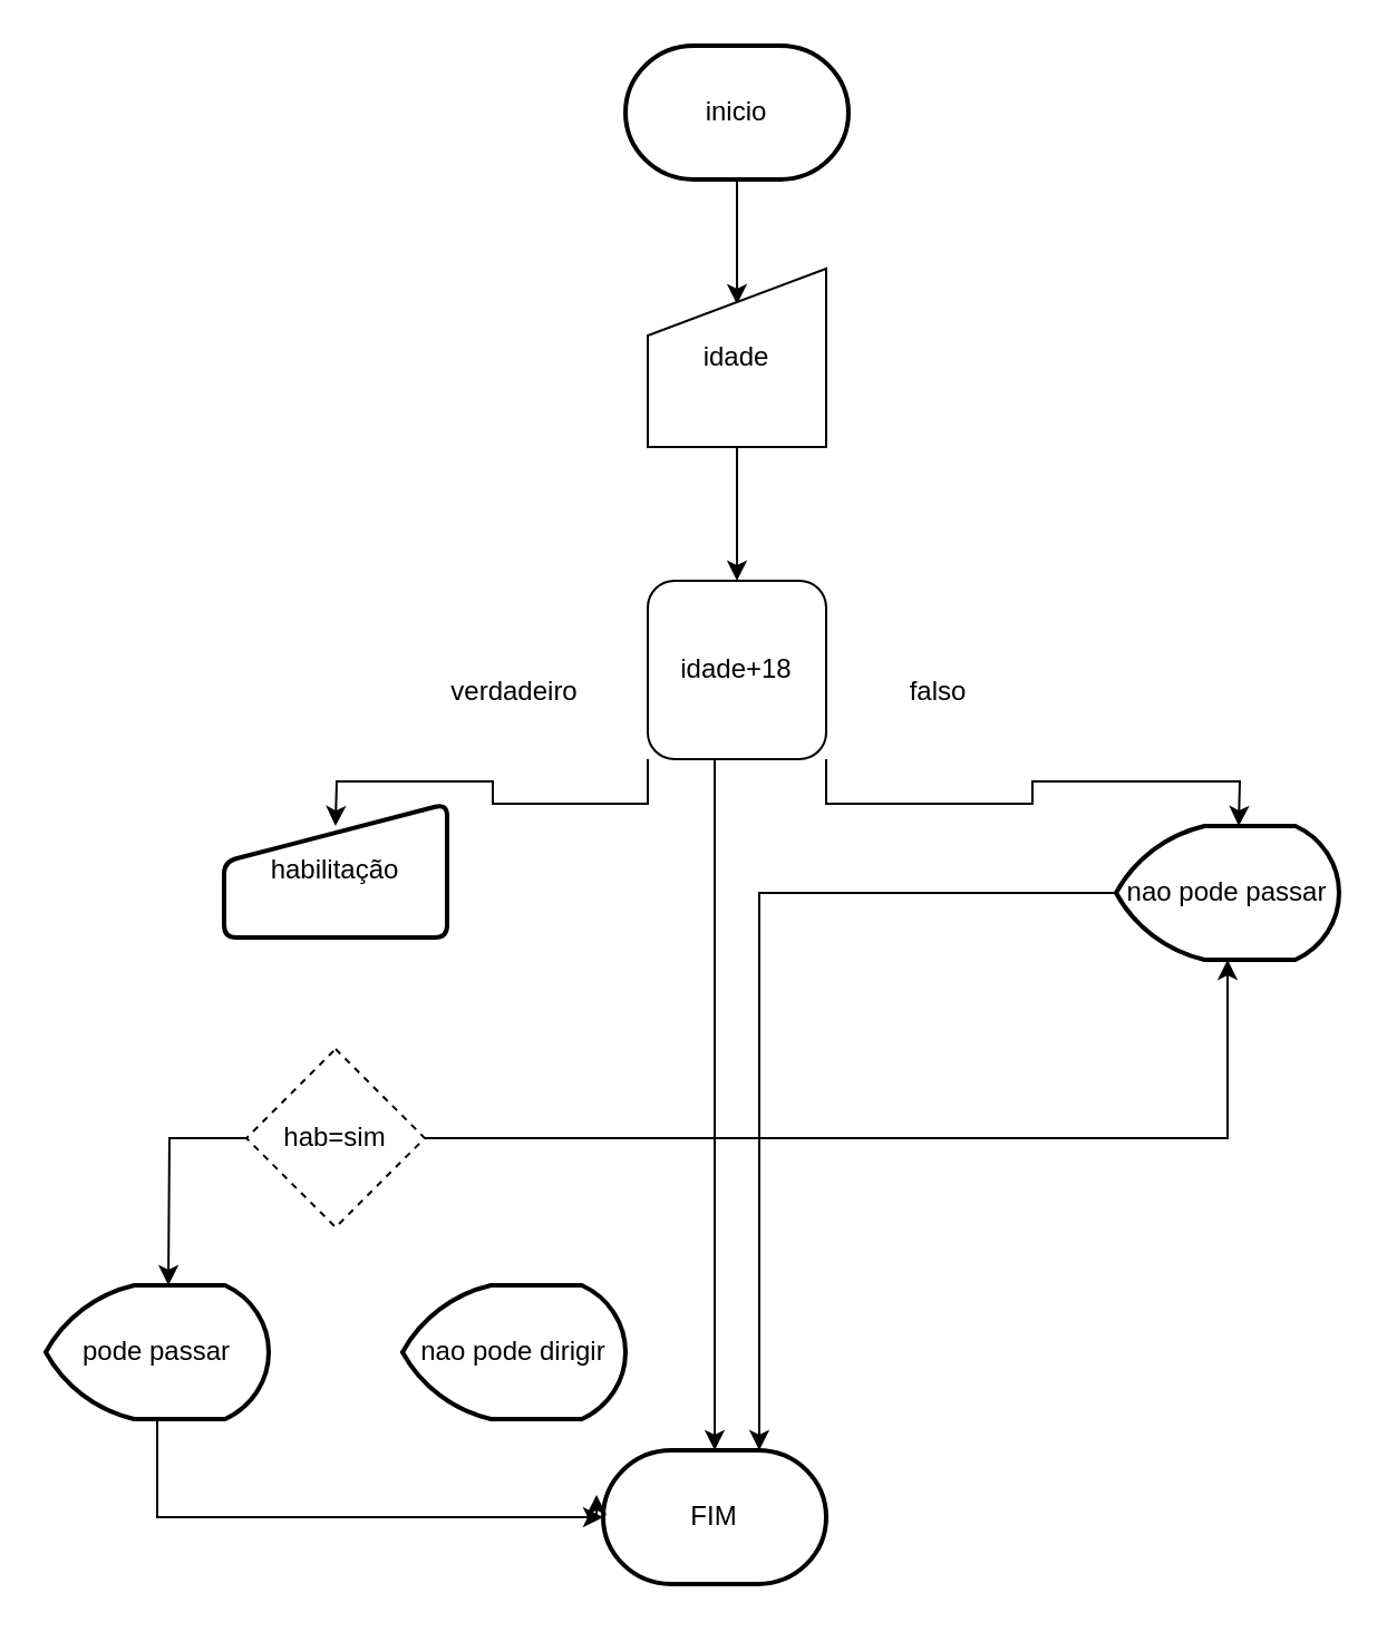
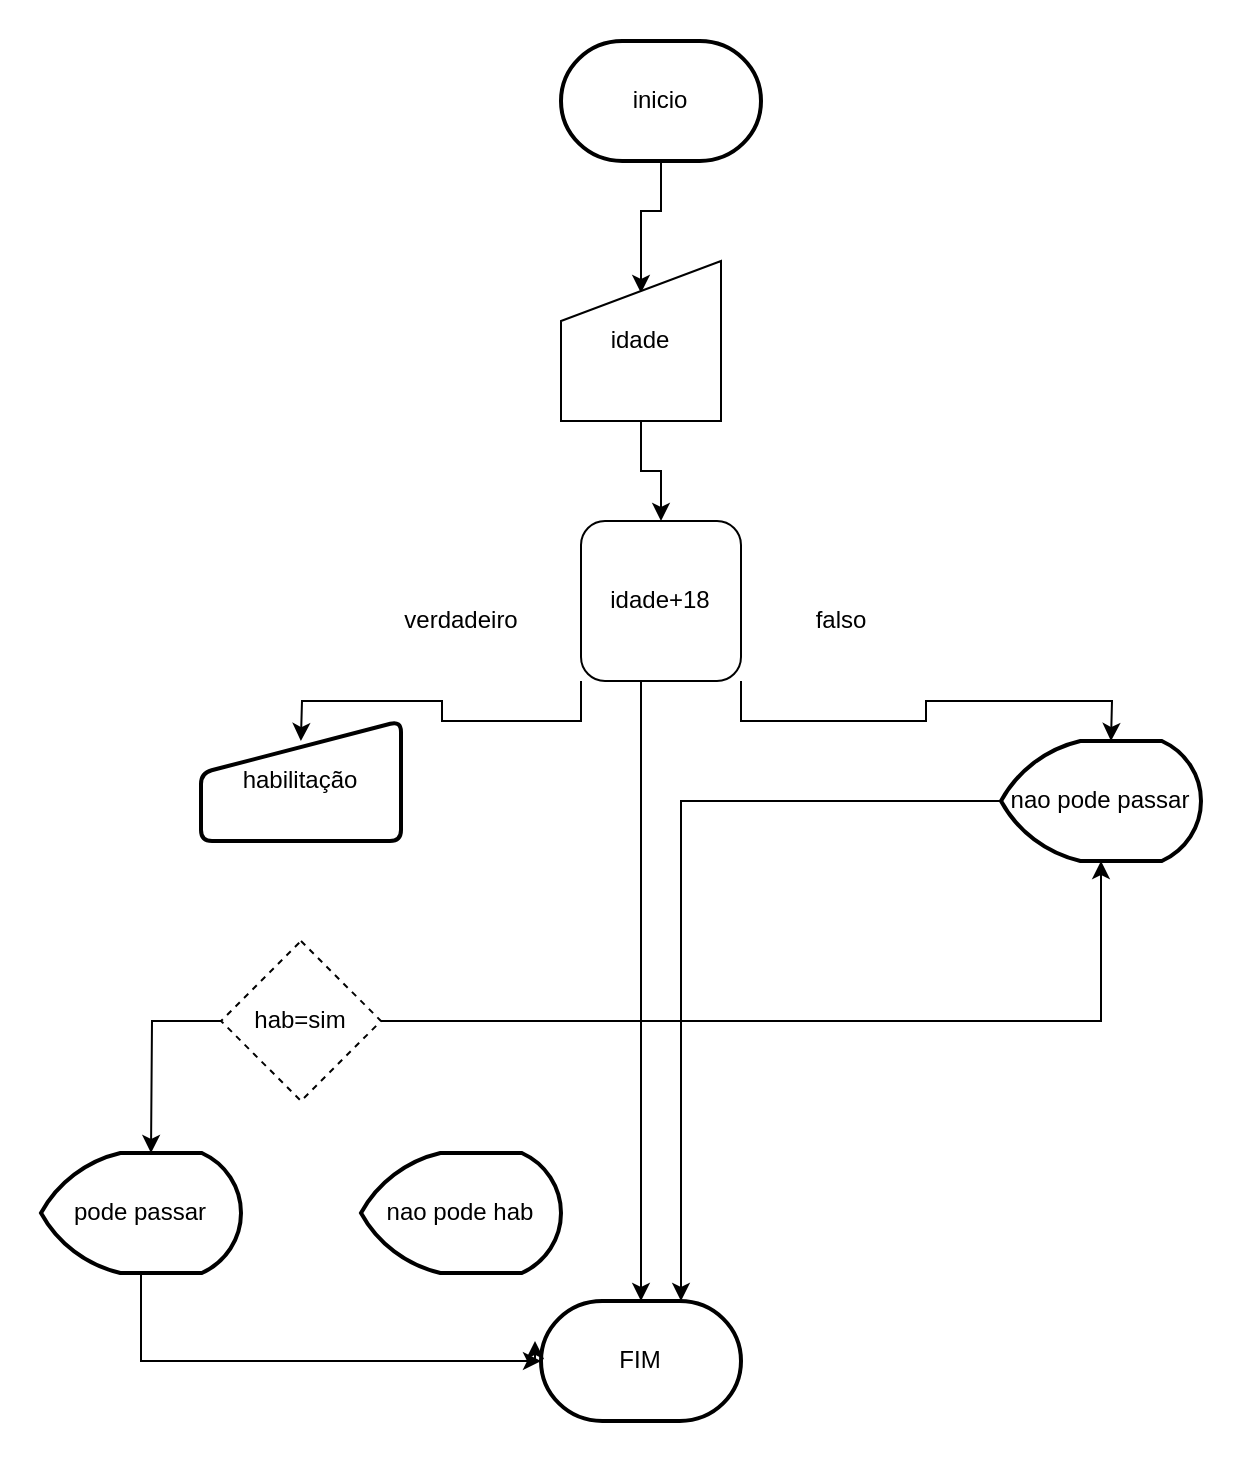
- <mxCell id="5" value="idade" style="shape=manualInput;whiteSpace=wrap;html=1;" vertex="1" parent="1"><mxGeometry x="290" y="120" width="80" height="80" as="geometry" /></mxCell>
+ <mxCell id="5" value="idade" style="shape=manualInput;whiteSpace=wrap;html=1;" vertex="1" parent="1"><mxGeometry x="280" y="130" width="80" height="80" as="geometry" /></mxCell>
- <mxCell id="17" value="nao pode dirigir" style="strokeWidth=2;html=1;shape=mxgraph.flowchart.display;whiteSpace=wrap;" vertex="1" parent="1"><mxGeometry x="180" y="576" width="100" height="60" as="geometry" /></mxCell>
+ <mxCell id="17" value="nao pode hab" style="strokeWidth=2;html=1;shape=mxgraph.flowchart.display;whiteSpace=wrap;" vertex="1" parent="1"><mxGeometry x="180" y="576" width="100" height="60" as="geometry" /></mxCell>
